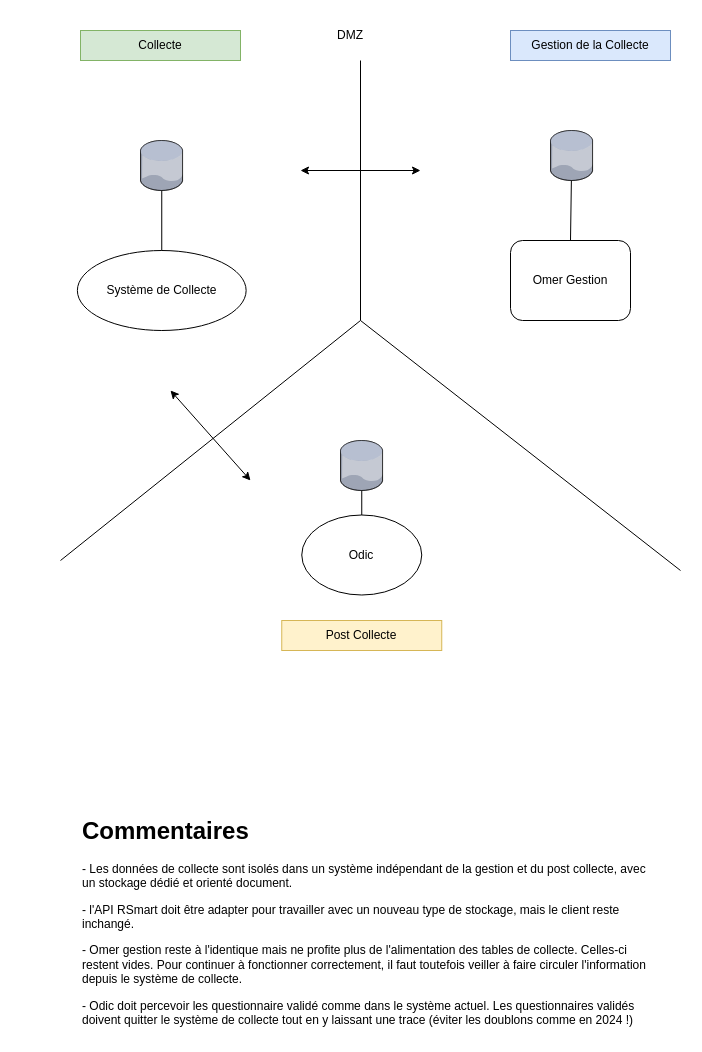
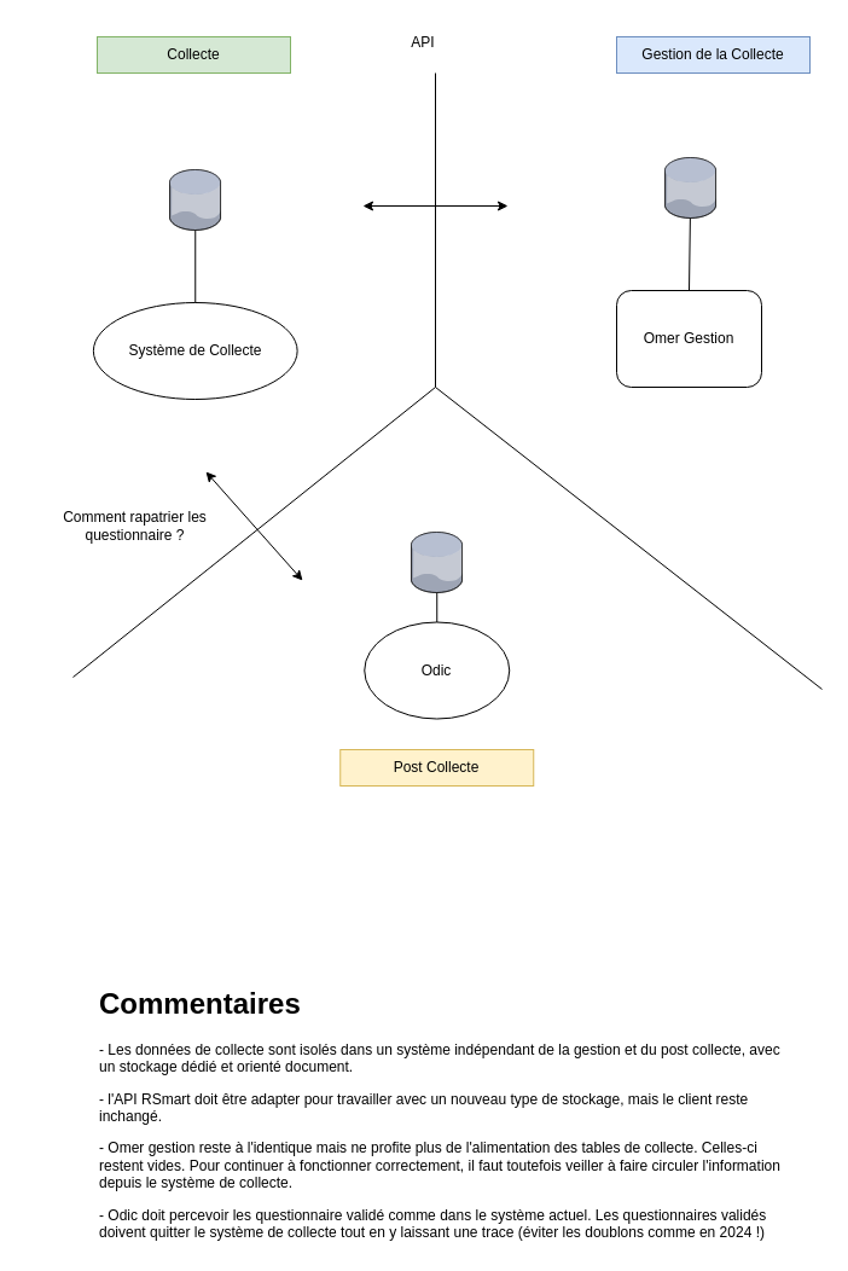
- <mxCell id="20" value="DMZ" style="text;html=1;align=center;verticalAlign=middle;whiteSpace=wrap;rounded=0;" vertex="1" parent="1"><mxGeometry x="320" y="20" width="60" height="30" as="geometry" /></mxCell>
+ <mxCell id="20" value="API" style="text;html=1;align=center;verticalAlign=middle;whiteSpace=wrap;rounded=0;" vertex="1" parent="1"><mxGeometry x="320" y="20" width="60" height="30" as="geometry" /></mxCell>
+ <mxCell id="19" value="Comment rapatrier les questionnaire ?" style="text;html=1;align=center;verticalAlign=middle;whiteSpace=wrap;rounded=0;" vertex="1" parent="1"><mxGeometry x="20" y="420" width="183" height="30" as="geometry" /></mxCell>
